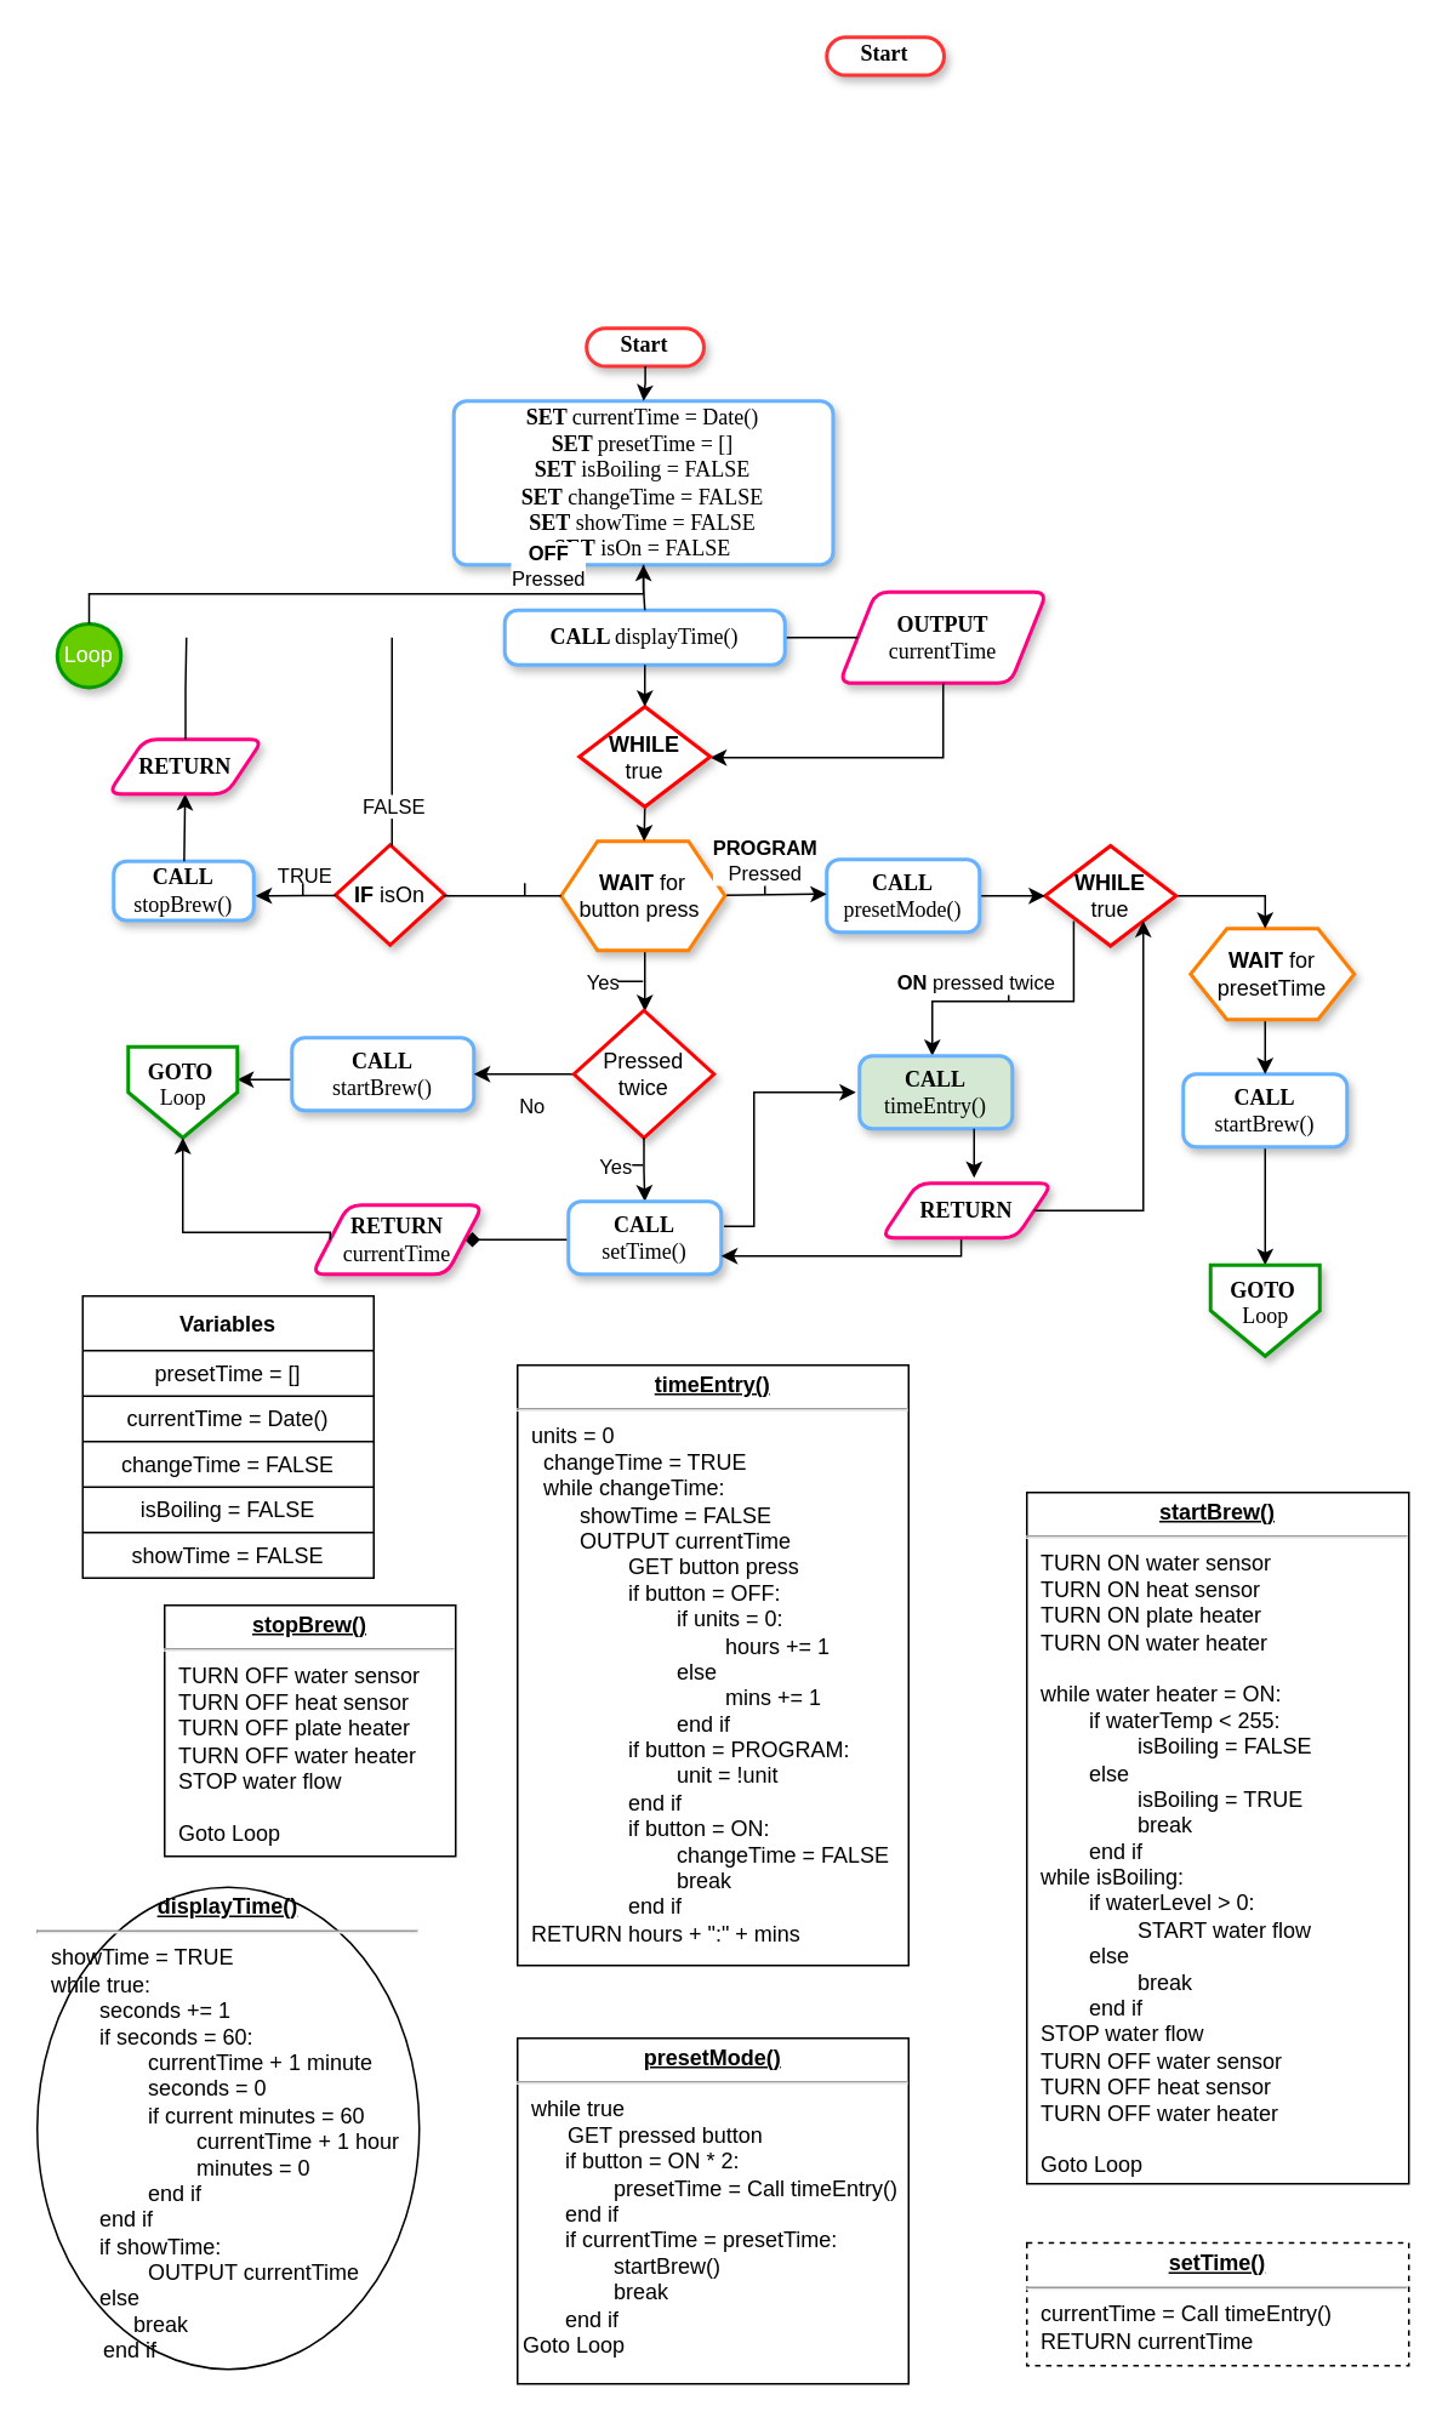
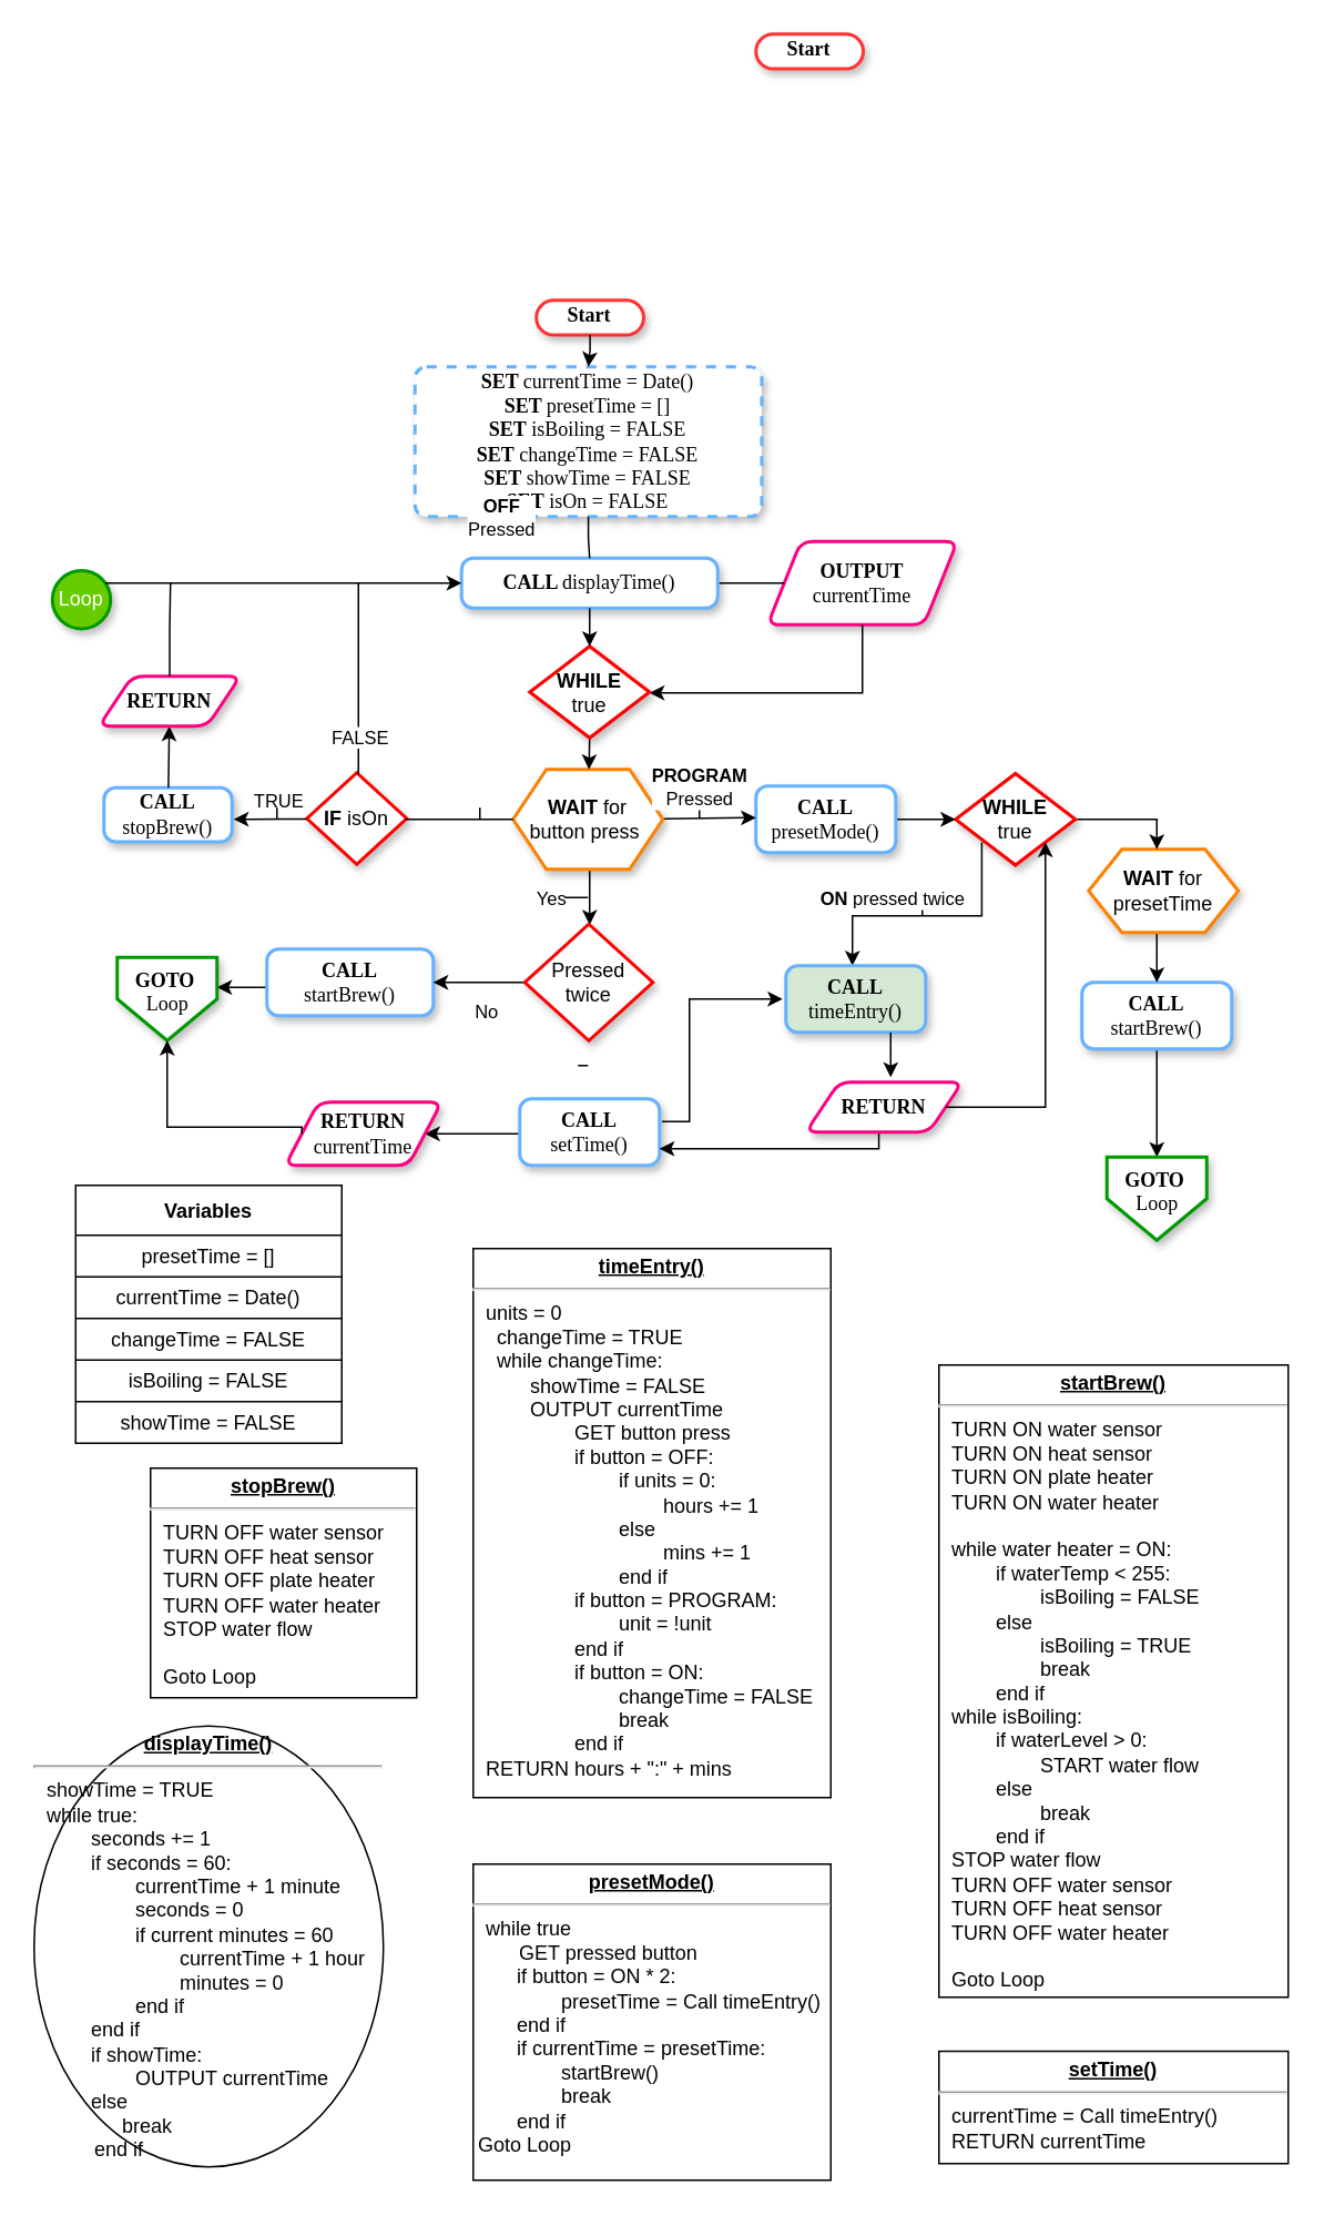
- <mxCell id="8" value="&lt;b&gt;SET &lt;/b&gt;currentTime = Date()&lt;br&gt;&lt;b&gt;SET &lt;/b&gt;presetTime&amp;nbsp;= []&lt;br&gt;&lt;b&gt;SET&lt;/b&gt;&amp;nbsp;isBoiling = FALSE&lt;br&gt;&lt;b&gt;SET&lt;/b&gt;&amp;nbsp;changeTime = FALSE&lt;br&gt;&lt;b&gt;SET&amp;nbsp;&lt;/b&gt;showTime = FALSE&lt;br&gt;&lt;b&gt;SET&lt;/b&gt;&amp;nbsp;isOn = FALSE" style="rounded=1;whiteSpace=wrap;html=1;absoluteArcSize=1;arcSize=14;strokeWidth=2;fontFamily=Times New Roman;fontColor=#000000;fillColor=#FFFFFF;strokeColor=#66B2FF;container=0;shadow=1;" parent="1" vertex="1"><mxGeometry x="249" y="220" width="208.46" height="90" as="geometry" /></mxCell>
+ <mxCell id="8" value="&lt;b&gt;SET &lt;/b&gt;currentTime = Date()&lt;br&gt;&lt;b&gt;SET &lt;/b&gt;presetTime&amp;nbsp;= []&lt;br&gt;&lt;b&gt;SET&lt;/b&gt;&amp;nbsp;isBoiling = FALSE&lt;br&gt;&lt;b&gt;SET&lt;/b&gt;&amp;nbsp;changeTime = FALSE&lt;br&gt;&lt;b&gt;SET&amp;nbsp;&lt;/b&gt;showTime = FALSE&lt;br&gt;&lt;b&gt;SET&lt;/b&gt;&amp;nbsp;isOn = FALSE" style="rounded=1;whiteSpace=wrap;html=1;absoluteArcSize=1;arcSize=14;strokeWidth=2;fontFamily=Times New Roman;fontColor=#000000;fillColor=#FFFFFF;strokeColor=#66B2FF;container=0;shadow=1;dashed=1;" parent="1" vertex="1"><mxGeometry x="249" y="220" width="208.46" height="90" as="geometry" /></mxCell>
- <mxCell id="67" style="edgeStyle=elbowEdgeStyle;rounded=0;orthogonalLoop=1;jettySize=auto;elbow=vertical;html=1;fontColor=#FFFFFF;endArrow=classic;endFill=1;" parent="60" source="62" target="8" edge="1"><mxGeometry relative="1" as="geometry"><mxPoint x="104" y="350" as="targetPoint" /></mxGeometry></mxCell>
+ <mxCell id="67" style="edgeStyle=elbowEdgeStyle;rounded=0;orthogonalLoop=1;jettySize=auto;elbow=vertical;html=1;fontColor=#FFFFFF;endArrow=classic;endFill=1;entryX=0;entryY=0.5;entryDx=0;entryDy=0;" parent="60" source="62" target="7" edge="1"><mxGeometry relative="1" as="geometry"><mxPoint x="104" y="350" as="targetPoint" /></mxGeometry></mxCell>
- <mxCell id="22" value="" style="edgeStyle=elbowEdgeStyle;rounded=0;orthogonalLoop=1;jettySize=auto;elbow=vertical;html=1;fontColor=#000000;endArrow=classic;endFill=1;entryX=0.5;entryY=0;entryDx=0;entryDy=0;" parent="15" source="21" target="28" edge="1"><mxGeometry relative="1" as="geometry"><mxPoint x="354" y="656" as="targetPoint" /></mxGeometry></mxCell>
- <mxCell id="23" value="Yes" style="edgeLabel;html=1;align=center;verticalAlign=middle;resizable=0;points=[];fontColor=#000000;" parent="22" vertex="1" connectable="0"><mxGeometry x="0.15" y="-1" relative="1" as="geometry"><mxPoint x="-16" y="-4" as="offset" /></mxGeometry></mxCell>
- <mxCell id="27" value="" style="edgeStyle=elbowEdgeStyle;rounded=0;orthogonalLoop=1;jettySize=auto;elbow=vertical;html=1;fontColor=#000000;startArrow=none;startFill=0;endArrow=diamond;endFill=1;" parent="15" source="28" target="68" edge="1"><mxGeometry relative="1" as="geometry" /></mxCell>
+ <mxCell id="27" value="" style="edgeStyle=elbowEdgeStyle;rounded=0;orthogonalLoop=1;jettySize=auto;elbow=vertical;html=1;fontColor=#000000;startArrow=none;startFill=0;endArrow=classic;endFill=1;" parent="15" source="28" target="68" edge="1"><mxGeometry relative="1" as="geometry" /></mxCell>
- <mxCell id="83" value="&lt;p style=&quot;margin: 0px ; margin-top: 4px ; text-align: center ; text-decoration: underline&quot;&gt;&lt;b&gt;setTime()&lt;/b&gt;&lt;/p&gt;&lt;hr&gt;&lt;p style=&quot;margin: 0px ; margin-left: 8px&quot;&gt;&lt;span&gt;currentTime = Call timeEntry()&lt;/span&gt;&lt;br&gt;&lt;/p&gt;&lt;p style=&quot;margin: 0px ; margin-left: 8px&quot;&gt;&lt;span&gt;RETURN currentTime&lt;/span&gt;&lt;/p&gt;&lt;p style=&quot;margin: 0px ; margin-left: 8px&quot;&gt;&lt;br&gt;&lt;/p&gt;&lt;table&gt;&lt;tbody&gt;&lt;tr&gt;&lt;td&gt;&lt;br&gt;&lt;/td&gt;&lt;/tr&gt;&lt;tr&gt;&lt;td&gt;&lt;br&gt;&lt;/td&gt;&lt;/tr&gt;&lt;tr&gt;&lt;td&gt;&lt;br&gt;&lt;/td&gt;&lt;/tr&gt;&lt;/tbody&gt;&lt;/table&gt;&amp;nbsp;&lt;br&gt;&lt;p&gt;&lt;/p&gt;" style="verticalAlign=top;align=left;overflow=fill;fontSize=12;fontFamily=Helvetica;html=1;dashed=1;" parent="69" vertex="1"><mxGeometry x="564" y="1232.5" width="210" height="67.5" as="geometry" /></mxCell>
+ <mxCell id="83" value="&lt;p style=&quot;margin: 0px ; margin-top: 4px ; text-align: center ; text-decoration: underline&quot;&gt;&lt;b&gt;setTime()&lt;/b&gt;&lt;/p&gt;&lt;hr&gt;&lt;p style=&quot;margin: 0px ; margin-left: 8px&quot;&gt;&lt;span&gt;currentTime = Call timeEntry()&lt;/span&gt;&lt;br&gt;&lt;/p&gt;&lt;p style=&quot;margin: 0px ; margin-left: 8px&quot;&gt;&lt;span&gt;RETURN currentTime&lt;/span&gt;&lt;/p&gt;&lt;p style=&quot;margin: 0px ; margin-left: 8px&quot;&gt;&lt;br&gt;&lt;/p&gt;&lt;table&gt;&lt;tbody&gt;&lt;tr&gt;&lt;td&gt;&lt;br&gt;&lt;/td&gt;&lt;/tr&gt;&lt;tr&gt;&lt;td&gt;&lt;br&gt;&lt;/td&gt;&lt;/tr&gt;&lt;tr&gt;&lt;td&gt;&lt;br&gt;&lt;/td&gt;&lt;/tr&gt;&lt;/tbody&gt;&lt;/table&gt;&amp;nbsp;&lt;br&gt;&lt;p&gt;&lt;/p&gt;" style="verticalAlign=top;align=left;overflow=fill;fontSize=12;fontFamily=Helvetica;html=1;" parent="69" vertex="1"><mxGeometry x="564" y="1232.5" width="210" height="67.5" as="geometry" /></mxCell>
